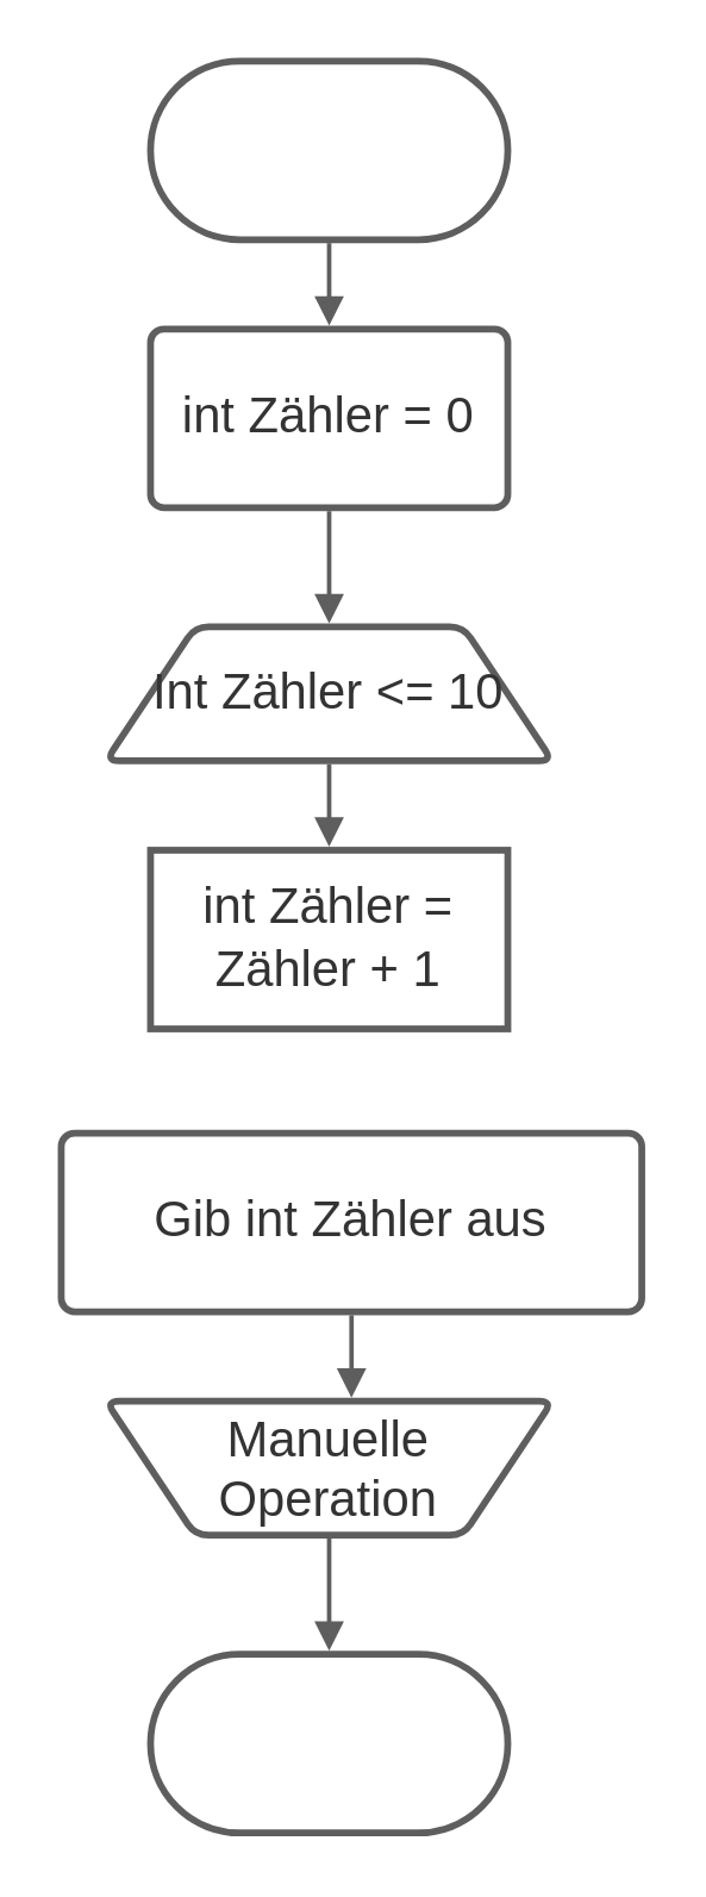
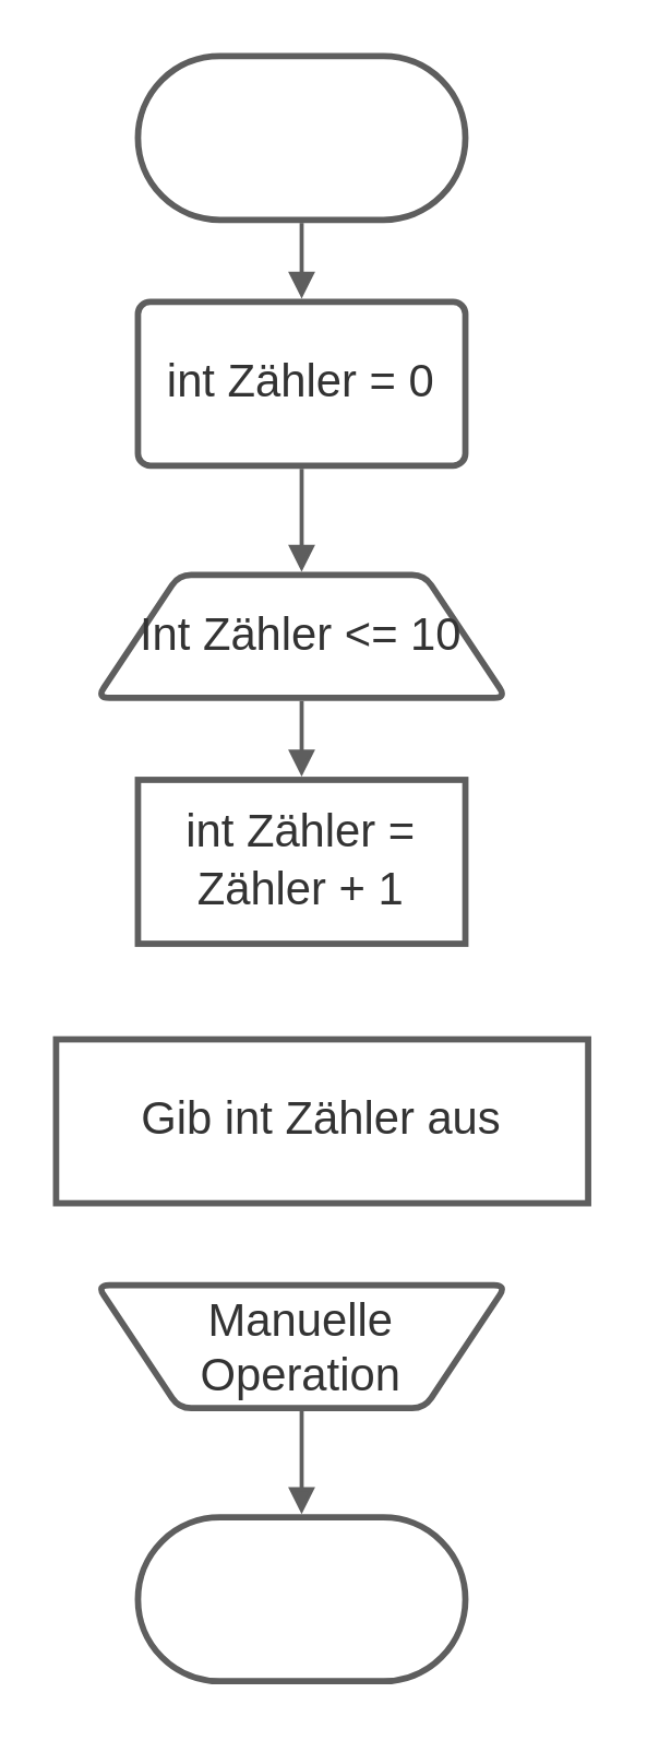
- <mxCell id="11" value="Gib int Zähler aus" style="html=1;overflow=block;blockSpacing=1;whiteSpace=wrap;;whiteSpace=wrap;fontSize=16.7;fontColor=#333333;align=center;spacing=9;strokeColor=#5e5e5e;strokeOpacity=100;rounded=1;absoluteArcSize=1;arcSize=9;strokeWidth=2.3;" parent="1" vertex="1"><mxGeometry x="20" y="380" width="195" height="60" as="geometry" /></mxCell>
+ <mxCell id="11" value="Gib int Zähler aus" style="html=1;overflow=block;blockSpacing=1;whiteSpace=wrap;whiteSpace=wrap;fontSize=16.7;fontColor=#333333;align=center;spacing=9;strokeColor=#5e5e5e;strokeOpacity=100;absoluteArcSize=1;arcSize=9;strokeWidth=2.3;rounded=0;" parent="1" vertex="1"><mxGeometry x="20" y="380" width="195" height="60" as="geometry" /></mxCell>
- <mxCell id="13" value="" style="html=1;jettySize=18;whiteSpace=wrap;fontSize=13;strokeColor=#5E5E5E;strokeWidth=1.5;rounded=1;arcSize=12;edgeStyle=orthogonalEdgeStyle;startArrow=none;;endArrow=block;endFill=1;;exitX=0.5;exitY=1.019;exitPerimeter=0;entryX=0.55;entryY=1.025;entryPerimeter=0;" parent="1" source="11" target="6" edge="1"><mxGeometry width="100" height="100" relative="1" as="geometry"><Array as="points" /></mxGeometry></mxCell>
